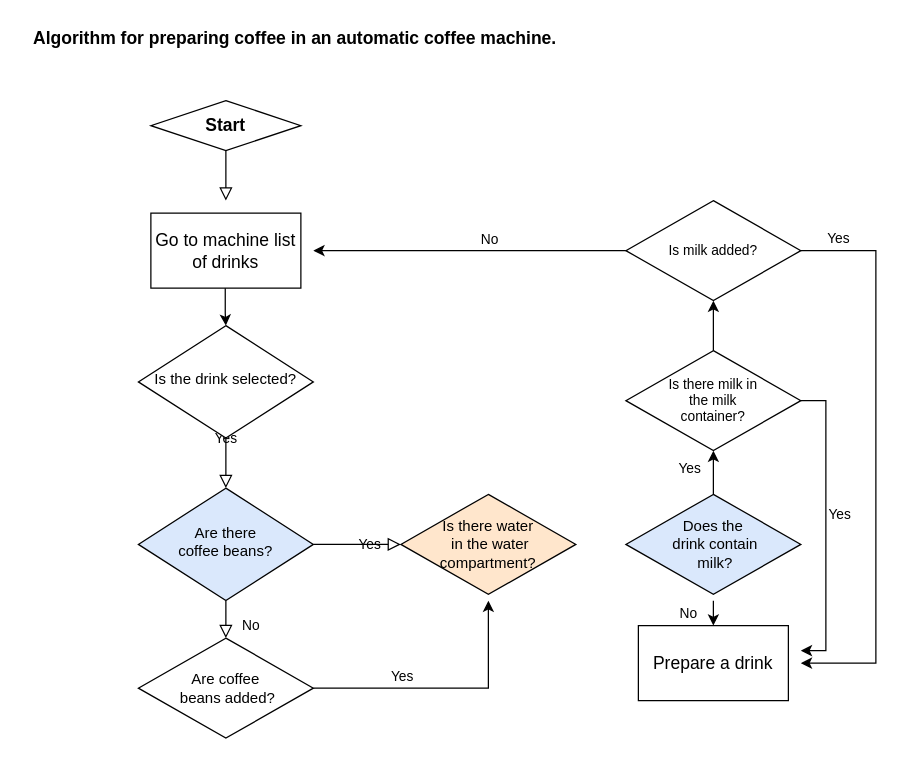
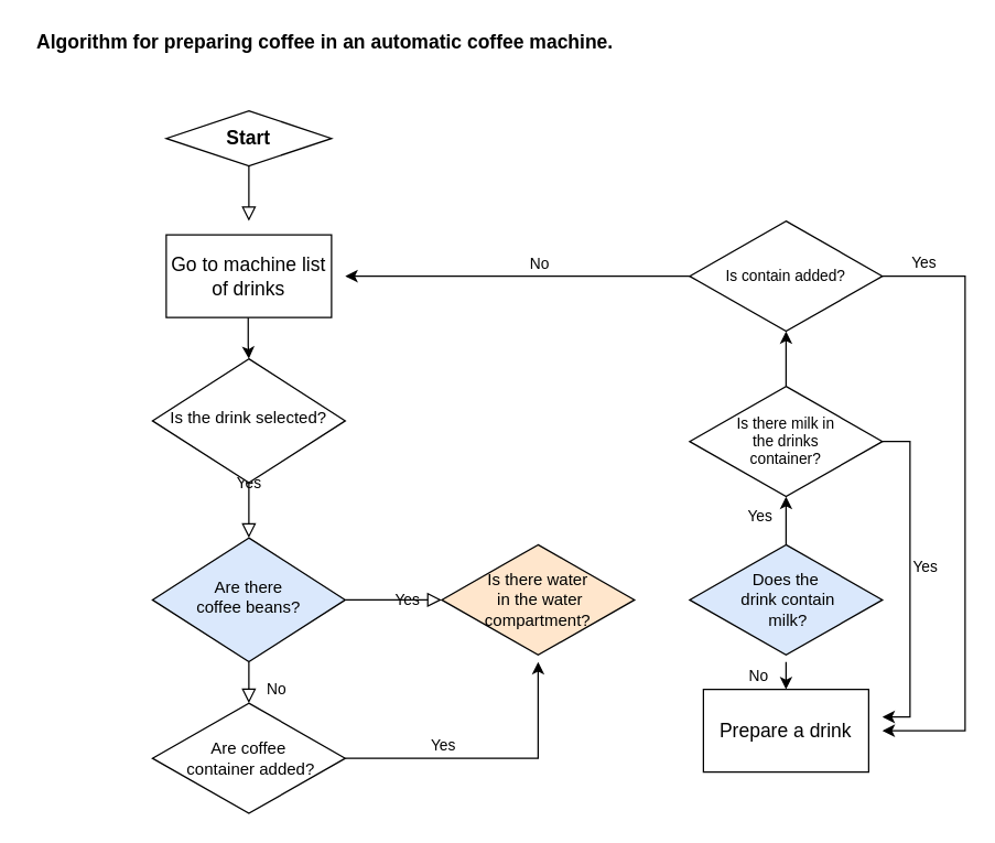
- <mxCell id="27" value="Is milk added?" style="rhombus;whiteSpace=wrap;html=1;fontSize=11;" vertex="1" parent="1"><mxGeometry x="500" y="160" width="140" height="80" as="geometry" /></mxCell>
+ <mxCell id="27" value="Is contain added?" style="rhombus;whiteSpace=wrap;html=1;fontSize=11;" vertex="1" parent="1"><mxGeometry x="500" y="160" width="140" height="80" as="geometry" /></mxCell>
- <mxCell id="23" value="Is there milk in&lt;br&gt;the milk &lt;br&gt;container?" style="rhombus;whiteSpace=wrap;html=1;fontSize=11;" vertex="1" parent="1"><mxGeometry x="500" y="280" width="140" height="80" as="geometry" /></mxCell>
+ <mxCell id="23" value="Is there milk in&lt;br&gt;the drinks &lt;br&gt;container?" style="rhombus;whiteSpace=wrap;html=1;fontSize=11;" vertex="1" parent="1"><mxGeometry x="500" y="280" width="140" height="80" as="geometry" /></mxCell>
- <mxCell id="12" value="Are coffee&lt;br&gt;&amp;nbsp;beans added?" style="rhombus;whiteSpace=wrap;html=1;fontSize=12;" vertex="1" parent="1"><mxGeometry x="110" y="510" width="140" height="80" as="geometry" /></mxCell>
+ <mxCell id="12" value="Are coffee&lt;br&gt;&amp;nbsp;container added?" style="rhombus;whiteSpace=wrap;html=1;fontSize=12;" vertex="1" parent="1"><mxGeometry x="110" y="510" width="140" height="80" as="geometry" /></mxCell>
